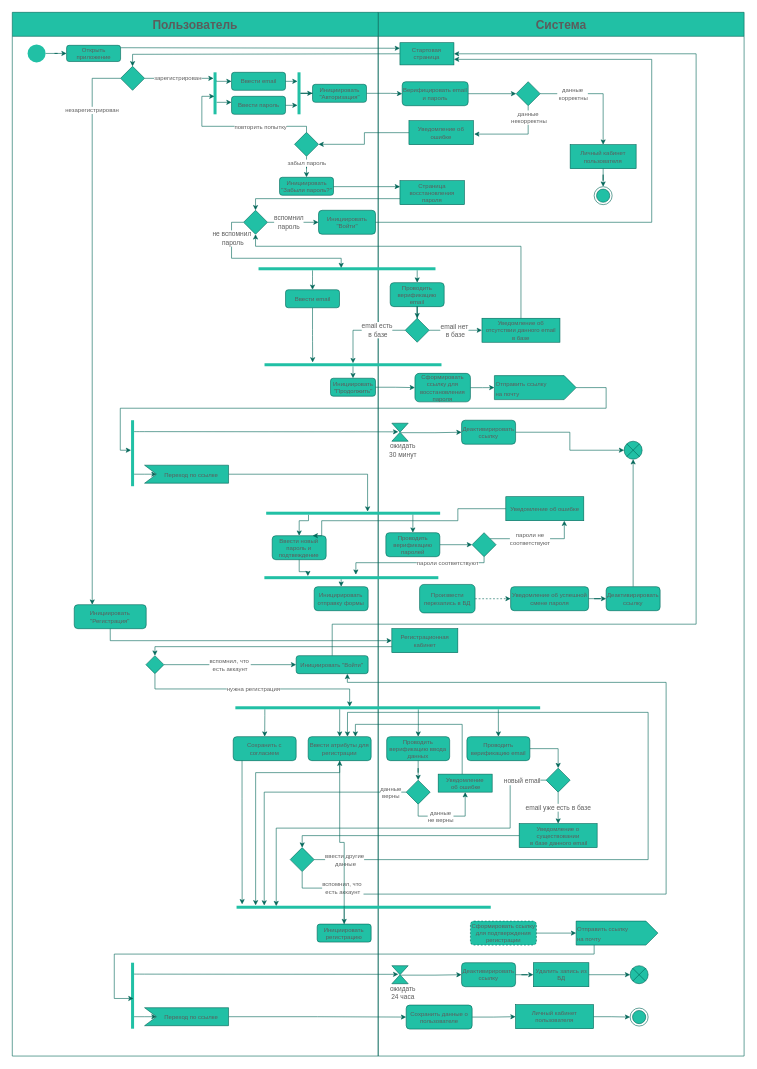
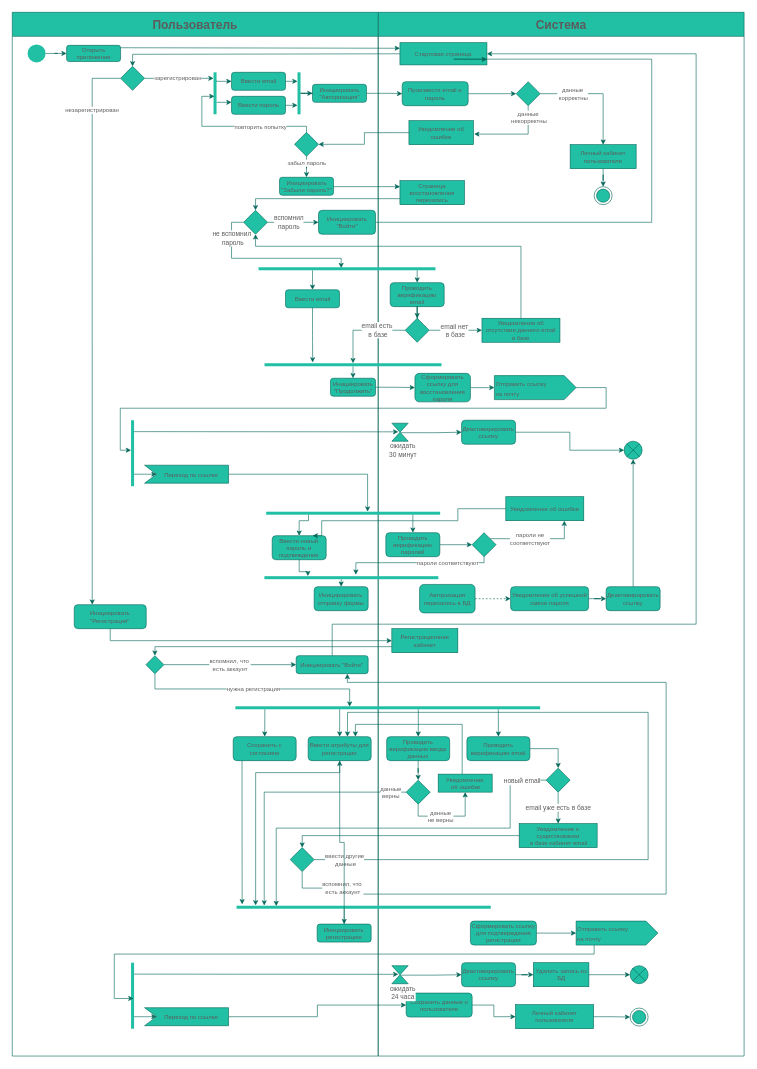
- <mxCell id="10" value="Стартовая страница" style="rounded=0;whiteSpace=wrap;html=1;fontSize=10;fillColor=#21C0A5;strokeColor=#006658;fontColor=#5C5C5C;" parent="2" vertex="1"><mxGeometry x="36.25" y="50.63" width="90" height="37" as="geometry" /></mxCell>
+ <mxCell id="10" value="Стартовая страница" style="rounded=0;whiteSpace=wrap;html=1;fontSize=10;fillColor=#21C0A5;strokeColor=#006658;fontColor=#5C5C5C;" parent="2" vertex="1"><mxGeometry x="36.25" y="50.63" width="145" height="37" as="geometry" /></mxCell>
- <mxCell id="4" value="Верифицировать email и пароль" style="whiteSpace=wrap;html=1;rounded=1;fontSize=10;fillColor=#21C0A5;strokeColor=#006658;fontColor=#5C5C5C;" parent="2" vertex="1"><mxGeometry x="40" y="115.63" width="110" height="40" as="geometry" /></mxCell>
+ <mxCell id="4" value="Произвести email и пароль" style="whiteSpace=wrap;html=1;rounded=1;fontSize=10;fillColor=#21C0A5;strokeColor=#006658;fontColor=#5C5C5C;" parent="2" vertex="1"><mxGeometry x="40" y="115.63" width="110" height="40" as="geometry" /></mxCell>
- <mxCell id="12" value="Страница восстановления пароля" style="whiteSpace=wrap;html=1;fontSize=10;fillColor=#21C0A5;strokeColor=#006658;fontColor=#5C5C5C;" vertex="1" parent="2"><mxGeometry x="36.25" y="280.63" width="107.5" height="40" as="geometry" /></mxCell>
+ <mxCell id="12" value="Страница восстановления перезапись" style="whiteSpace=wrap;html=1;fontSize=10;fillColor=#21C0A5;strokeColor=#006658;fontColor=#5C5C5C;" vertex="1" parent="2"><mxGeometry x="36.25" y="280.63" width="107.5" height="40" as="geometry" /></mxCell>
- <mxCell id="22" value="Произвести перезапись в БД" style="whiteSpace=wrap;html=1;rounded=1;fontSize=10;fillColor=#21C0A5;strokeColor=#006658;fontColor=#5C5C5C;" vertex="1" parent="2"><mxGeometry x="69" y="953.75" width="92.5" height="47.5" as="geometry" /></mxCell>
+ <mxCell id="22" value="Авторизация перезапись в БД" style="whiteSpace=wrap;html=1;rounded=1;fontSize=10;fillColor=#21C0A5;strokeColor=#006658;fontColor=#5C5C5C;" vertex="1" parent="2"><mxGeometry x="69" y="953.75" width="92.5" height="47.5" as="geometry" /></mxCell>
- <mxCell id="38" value="Уведомление о существовании&lt;br style=&quot;font-size: 10px;&quot;&gt;&amp;nbsp;в базе данного email" style="rounded=0;whiteSpace=wrap;html=1;glass=0;fontSize=10;fillColor=#21C0A5;strokeColor=#006658;fontColor=#5C5C5C;" parent="2" vertex="1"><mxGeometry x="235" y="1352.5" width="130" height="40" as="geometry" /></mxCell>
+ <mxCell id="38" value="Уведомление о существовании&lt;br style=&quot;font-size: 10px;&quot;&gt;&amp;nbsp;в базе кабинет email" style="rounded=0;whiteSpace=wrap;html=1;glass=0;fontSize=10;fillColor=#21C0A5;strokeColor=#006658;fontColor=#5C5C5C;" parent="2" vertex="1"><mxGeometry x="235" y="1352.5" width="130" height="40" as="geometry" /></mxCell>
- <mxCell id="41" value="Сформировать ссылку для подтверждения регистрации" style="whiteSpace=wrap;html=1;rounded=1;fontSize=10;fillColor=#21C0A5;strokeColor=#006658;fontColor=#5C5C5C;dashed=1;" parent="2" vertex="1"><mxGeometry x="153.75" y="1515" width="110" height="40" as="geometry" /></mxCell>
+ <mxCell id="41" value="Сформировать ссылку для подтверждения регистрации" style="whiteSpace=wrap;html=1;rounded=1;fontSize=10;fillColor=#21C0A5;strokeColor=#006658;fontColor=#5C5C5C;" parent="2" vertex="1"><mxGeometry x="153.75" y="1515" width="110" height="40" as="geometry" /></mxCell>
- <mxCell id="62" value="Сохранить данные о пользователе" style="whiteSpace=wrap;html=1;rounded=1;fontSize=10;fillColor=#21C0A5;strokeColor=#006658;fontColor=#5C5C5C;" vertex="1" parent="2"><mxGeometry x="46.63" y="1655" width="110" height="40" as="geometry" /></mxCell>
+ <mxCell id="62" value="Сохранить данные о пользователе" style="whiteSpace=wrap;html=1;rounded=1;fontSize=10;fillColor=#21C0A5;strokeColor=#006658;fontColor=#5C5C5C;" vertex="1" parent="2"><mxGeometry x="46.63" y="1635" width="110" height="40" as="geometry" /></mxCell>
